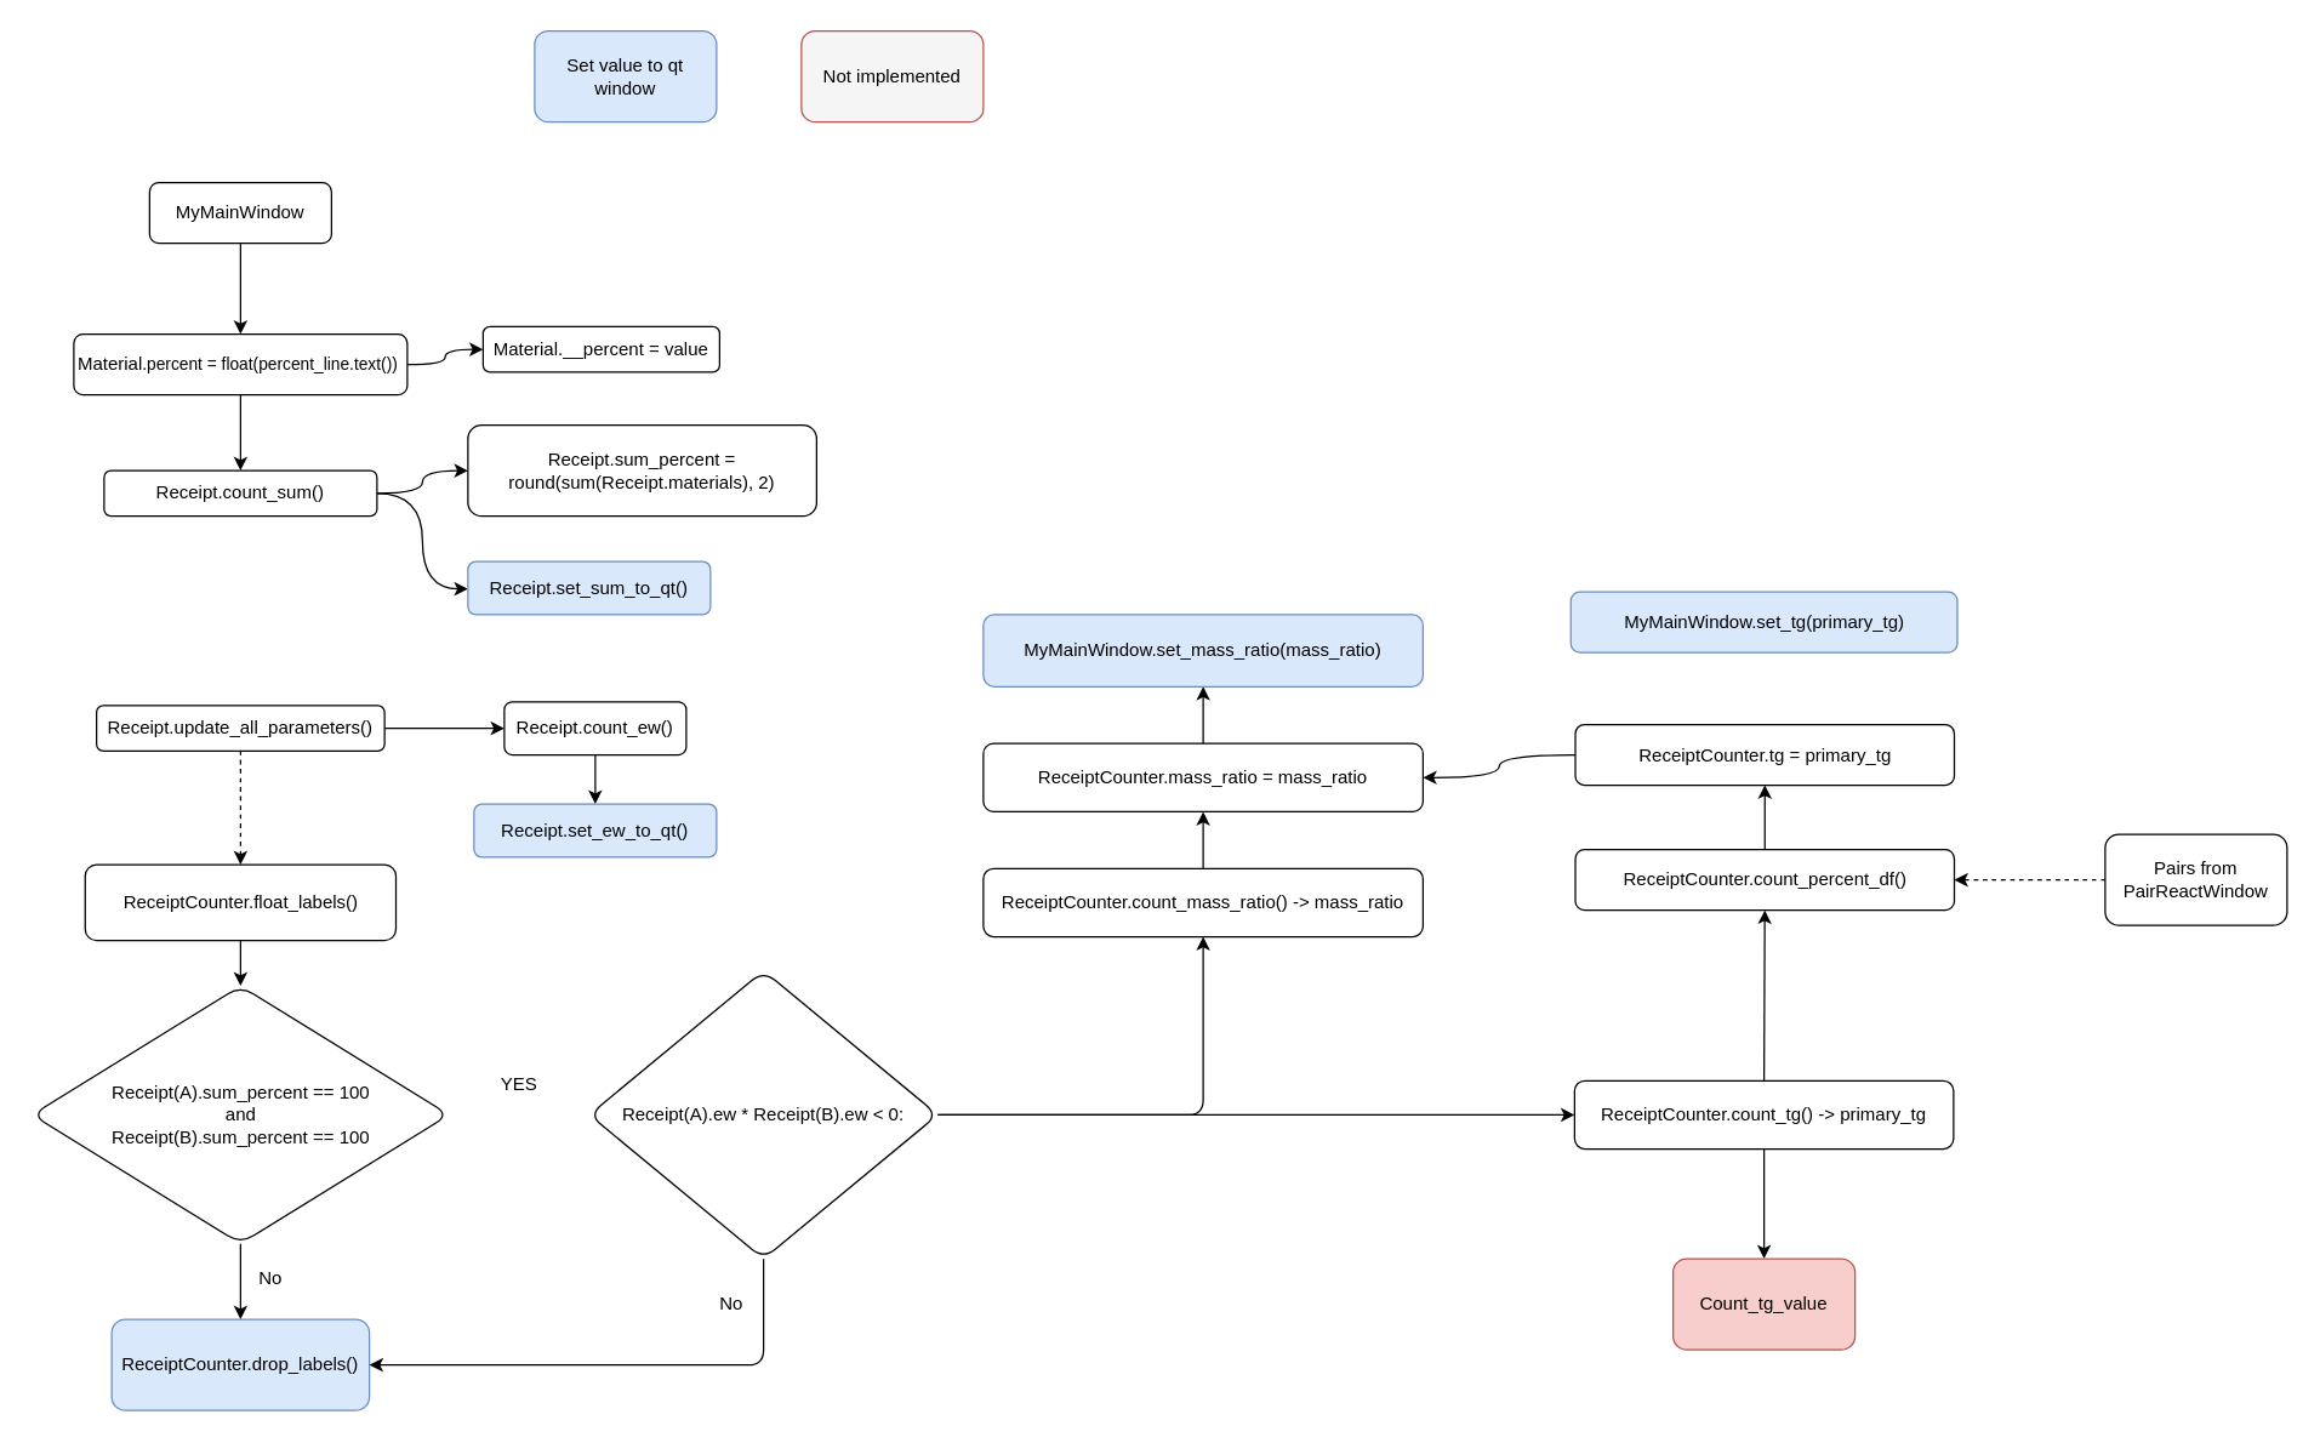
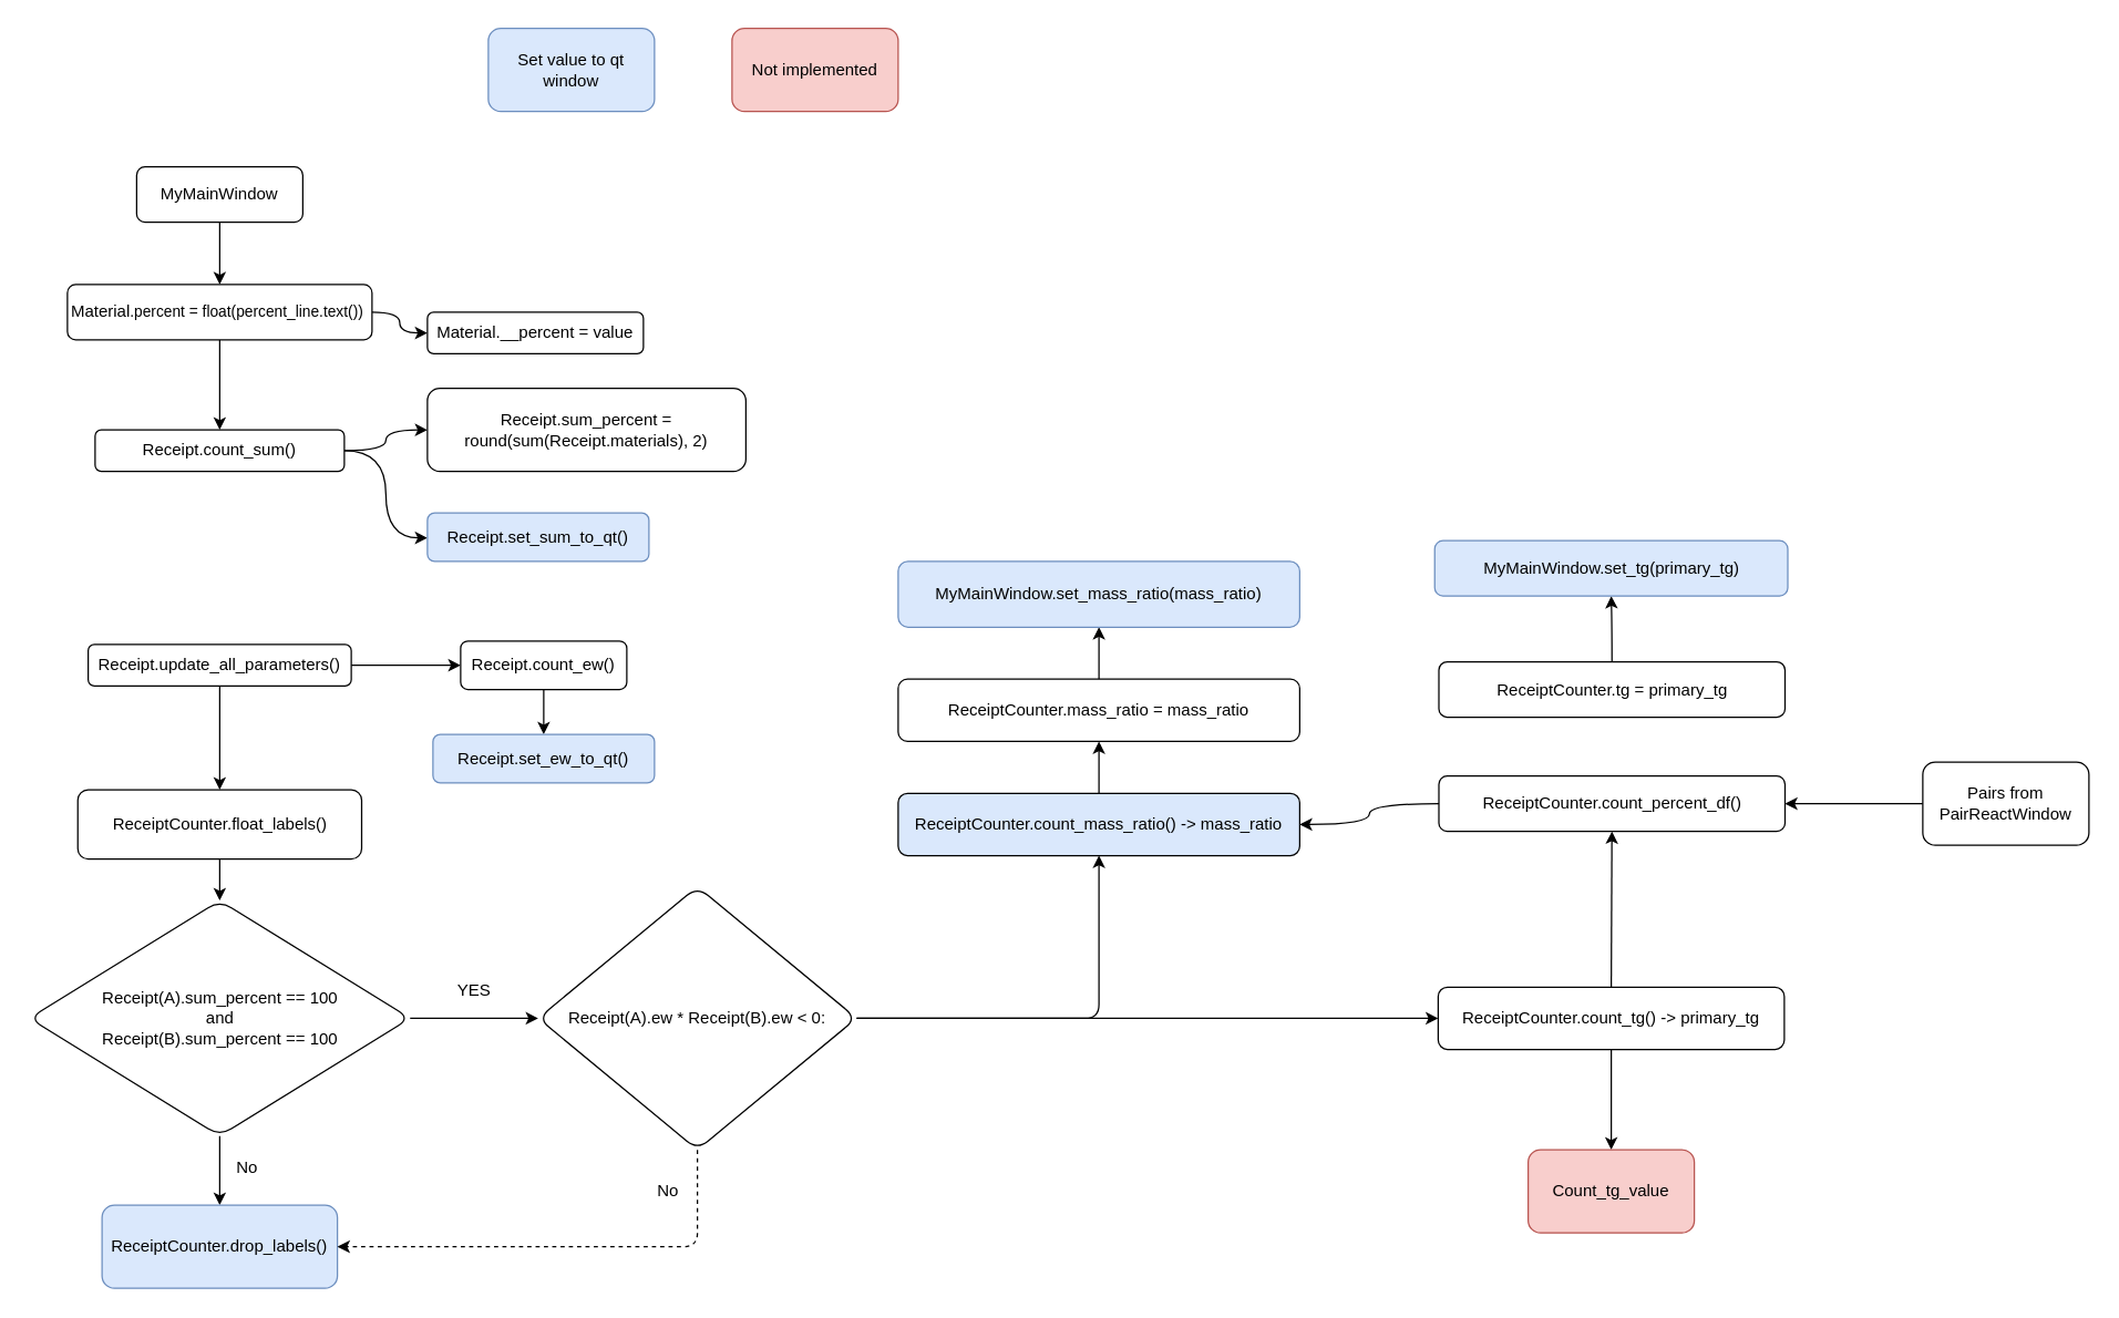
- <mxCell id="48" value="Not implemented" style="whiteSpace=wrap;html=1;rounded=1;fillColor=#f5f5f5;strokeColor=#b85450;" vertex="1" parent="1"><mxGeometry x="528" y="20" width="120" height="60" as="geometry" /></mxCell>
+ <mxCell id="48" value="Not implemented" style="whiteSpace=wrap;html=1;rounded=1;fillColor=#f8cecc;strokeColor=#b85450;" vertex="1" parent="1"><mxGeometry x="528" y="20" width="120" height="60" as="geometry" /></mxCell>
- <mxCell id="7" value="Material&lt;span&gt;.__percent = value&lt;/span&gt;" style="whiteSpace=wrap;html=1;rounded=1;" parent="1" vertex="1"><mxGeometry x="318" y="215" width="156" height="30" as="geometry" /></mxCell>
+ <mxCell id="7" value="Material&lt;span&gt;.__percent = value&lt;/span&gt;" style="whiteSpace=wrap;html=1;rounded=1;" parent="1" vertex="1"><mxGeometry x="308" y="225" width="156" height="30" as="geometry" /></mxCell>
- <mxCell id="10" value="Material&lt;span style=&quot;font-size: 11px ; background-color: rgb(255 , 255 , 255)&quot;&gt;.percent =&amp;nbsp;float(percent_line.text())&amp;nbsp;&lt;/span&gt;" style="whiteSpace=wrap;html=1;rounded=1;" parent="1" vertex="1"><mxGeometry x="48" y="220" width="220" height="40" as="geometry" /></mxCell>
+ <mxCell id="10" value="Material&lt;span style=&quot;font-size: 11px ; background-color: rgb(255 , 255 , 255)&quot;&gt;.percent =&amp;nbsp;float(percent_line.text())&amp;nbsp;&lt;/span&gt;" style="whiteSpace=wrap;html=1;rounded=1;" parent="1" vertex="1"><mxGeometry x="48" y="205" width="220" height="40" as="geometry" /></mxCell>
- <mxCell id="38" value="" style="edgeStyle=orthogonalEdgeStyle;orthogonalLoop=1;jettySize=auto;html=1;curved=1;" parent="1" source="39" target="36" edge="1"><mxGeometry relative="1" as="geometry" /></mxCell>
+ <mxCell id="38" value="" style="edgeStyle=orthogonalEdgeStyle;orthogonalLoop=1;jettySize=auto;html=1;curved=1;" parent="1" source="39" target="40" edge="1"><mxGeometry relative="1" as="geometry" /></mxCell>
- <mxCell id="13" value="" style="edgeStyle=orthogonalEdgeStyle;orthogonalLoop=1;jettySize=auto;html=1;entryX=0.5;entryY=0;entryDx=0;entryDy=0;curved=1;dashed=1;" parent="1" source="14" target="18" edge="1"><mxGeometry relative="1" as="geometry"><mxPoint x="162" y="582.5" as="targetPoint" /></mxGeometry></mxCell>
+ <mxCell id="13" value="" style="edgeStyle=orthogonalEdgeStyle;orthogonalLoop=1;jettySize=auto;html=1;entryX=0.5;entryY=0;entryDx=0;entryDy=0;curved=1;" parent="1" source="14" target="18" edge="1"><mxGeometry relative="1" as="geometry"><mxPoint x="162" y="582.5" as="targetPoint" /></mxGeometry></mxCell>
- <mxCell id="43" style="edgeStyle=orthogonalEdgeStyle;orthogonalLoop=1;jettySize=auto;html=1;entryX=0.5;entryY=1;entryDx=0;entryDy=0;curved=1;" parent="1" source="44" target="39" edge="1"><mxGeometry relative="1" as="geometry" /></mxCell>
+ <mxCell id="43" style="edgeStyle=orthogonalEdgeStyle;orthogonalLoop=1;jettySize=auto;html=1;curved=1;" parent="1" source="44" target="24" edge="1"><mxGeometry relative="1" as="geometry" /></mxCell>
- <mxCell id="45" value="" style="edgeStyle=orthogonalEdgeStyle;curved=1;orthogonalLoop=1;jettySize=auto;html=1;dashed=1;" parent="1" source="46" target="44" edge="1"><mxGeometry relative="1" as="geometry" /></mxCell>
+ <mxCell id="45" value="" style="edgeStyle=orthogonalEdgeStyle;curved=1;orthogonalLoop=1;jettySize=auto;html=1;" parent="1" source="46" target="44" edge="1"><mxGeometry relative="1" as="geometry" /></mxCell>
- <mxCell id="24" value="ReceiptCounter.count_mass_ratio() -&amp;gt; mass_ratio" style="whiteSpace=wrap;html=1;rounded=1;" parent="1" vertex="1"><mxGeometry x="648" y="572.5" width="290" height="45" as="geometry" /></mxCell>
+ <mxCell id="24" value="ReceiptCounter.count_mass_ratio() -&amp;gt; mass_ratio" style="whiteSpace=wrap;html=1;rounded=1;fillColor=#dae8fc;" parent="1" vertex="1"><mxGeometry x="648" y="572.5" width="290" height="45" as="geometry" /></mxCell>
+ <mxCell id="21" value="" style="edgeStyle=orthogonalEdgeStyle;orthogonalLoop=1;jettySize=auto;html=1;curved=1;" parent="1" source="22" target="33" edge="1"><mxGeometry relative="1" as="geometry" /></mxCell>
- <mxCell id="34" style="edgeStyle=orthogonalEdgeStyle;orthogonalLoop=1;jettySize=auto;html=1;entryX=1;entryY=0.5;entryDx=0;entryDy=0;exitX=0.5;exitY=1;exitDx=0;exitDy=0;rounded=1;" parent="1" source="33" target="25" edge="1"><mxGeometry relative="1" as="geometry"><mxPoint x="608" y="962.5" as="sourcePoint" /></mxGeometry></mxCell>
+ <mxCell id="34" style="edgeStyle=orthogonalEdgeStyle;orthogonalLoop=1;jettySize=auto;html=1;entryX=1;entryY=0.5;entryDx=0;entryDy=0;exitX=0.5;exitY=1;exitDx=0;exitDy=0;rounded=1;dashed=1;" parent="1" source="33" target="25" edge="1"><mxGeometry relative="1" as="geometry"><mxPoint x="608" y="962.5" as="sourcePoint" /></mxGeometry></mxCell>
